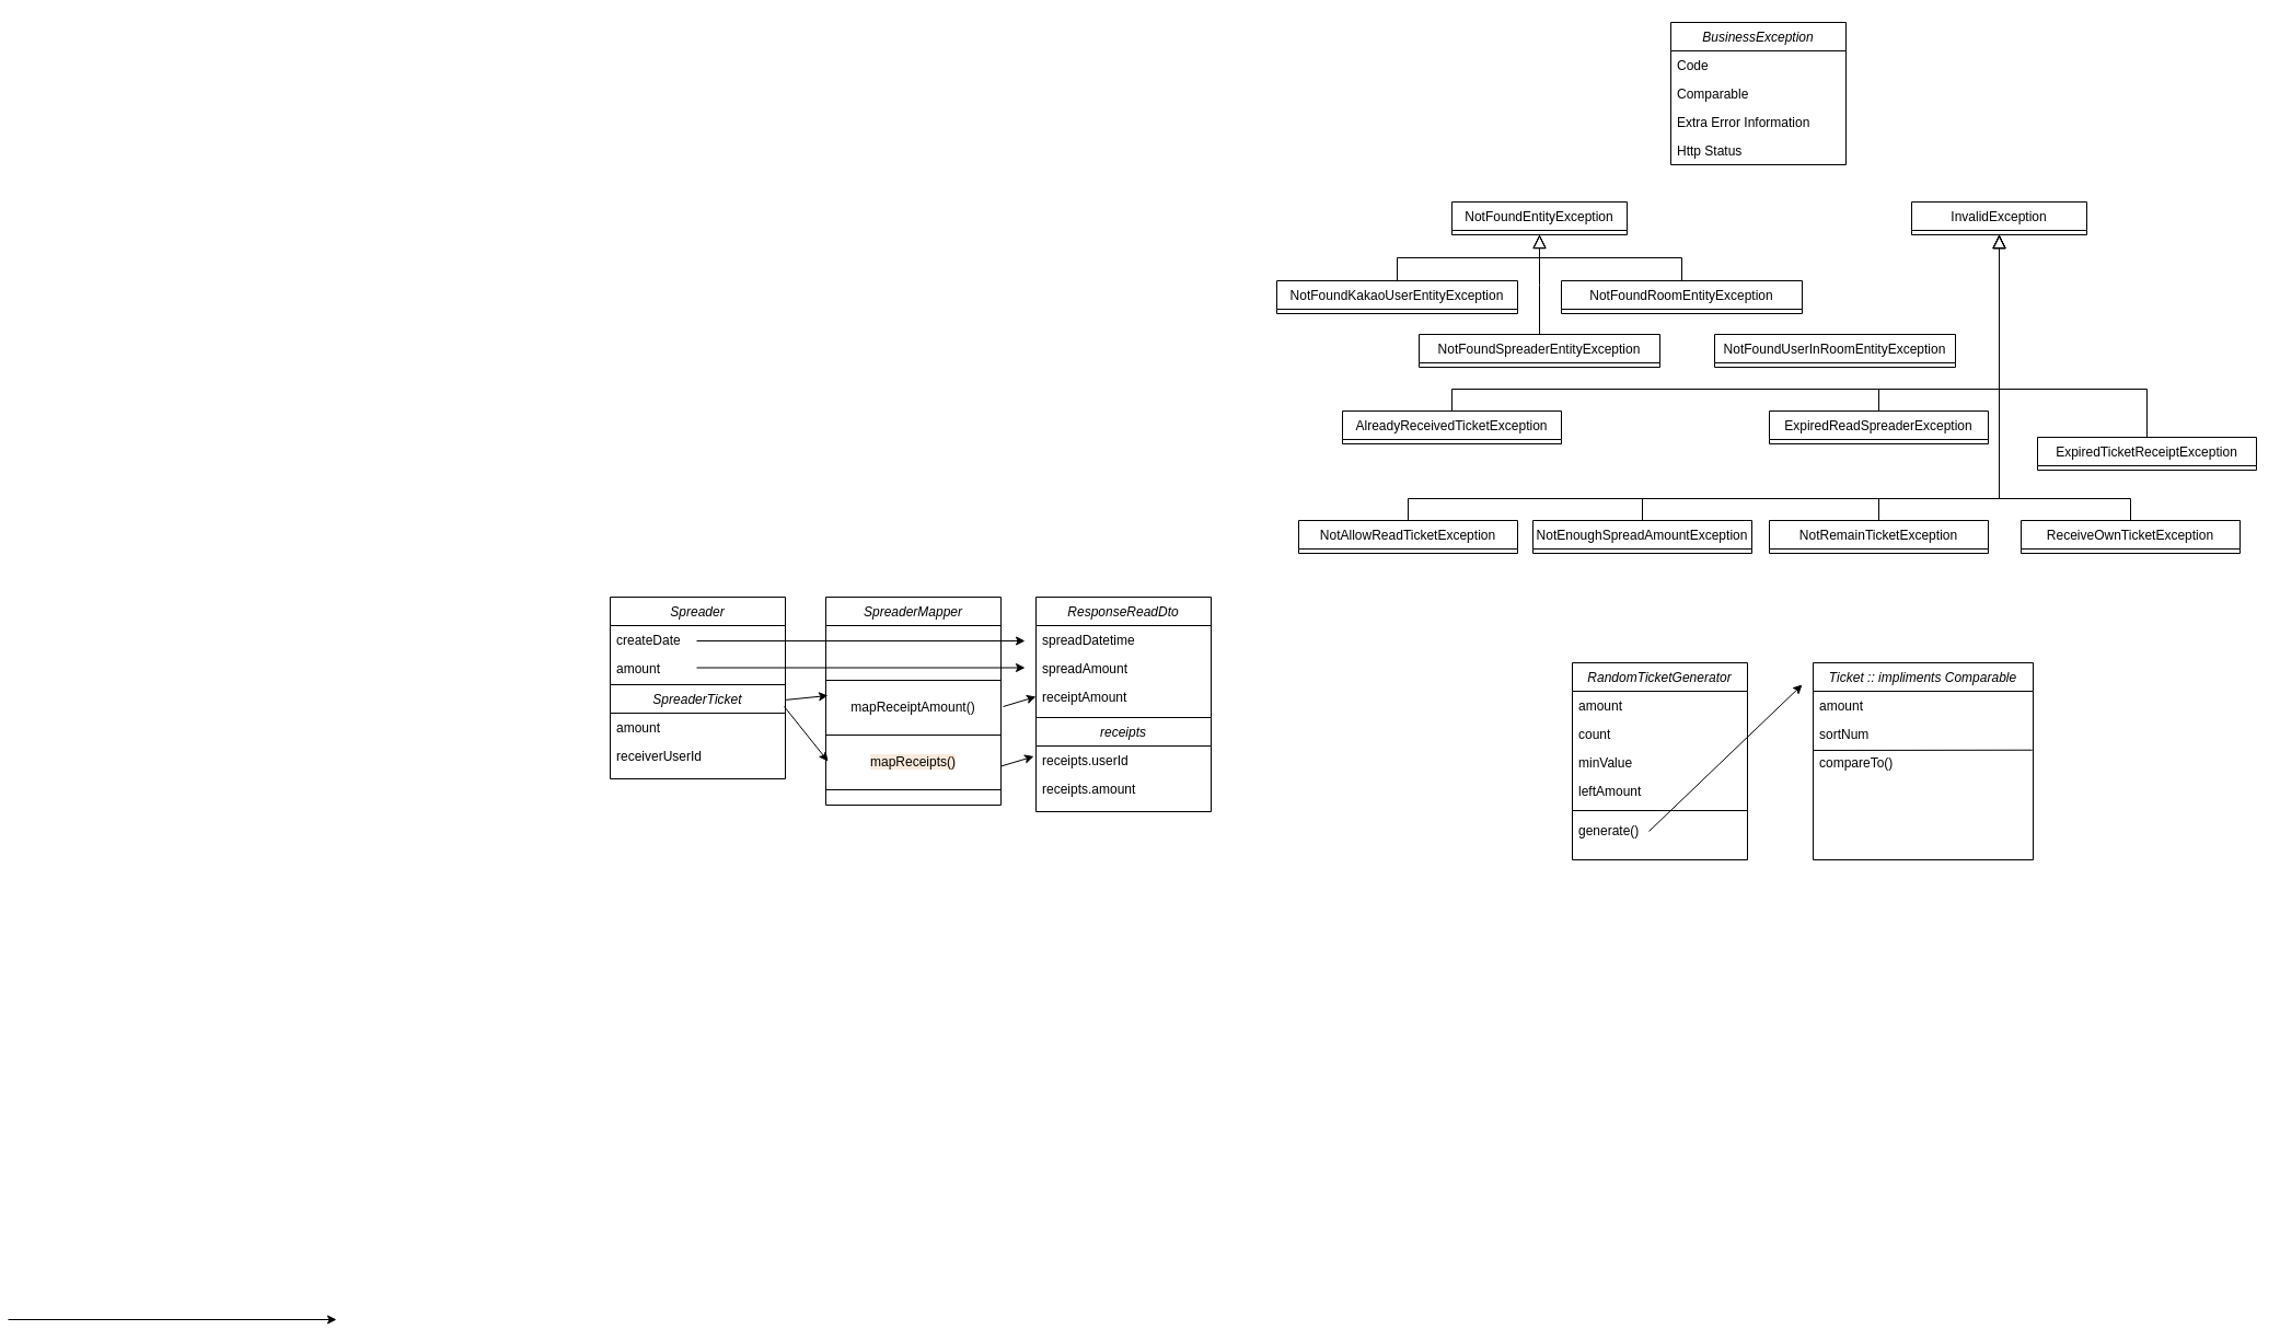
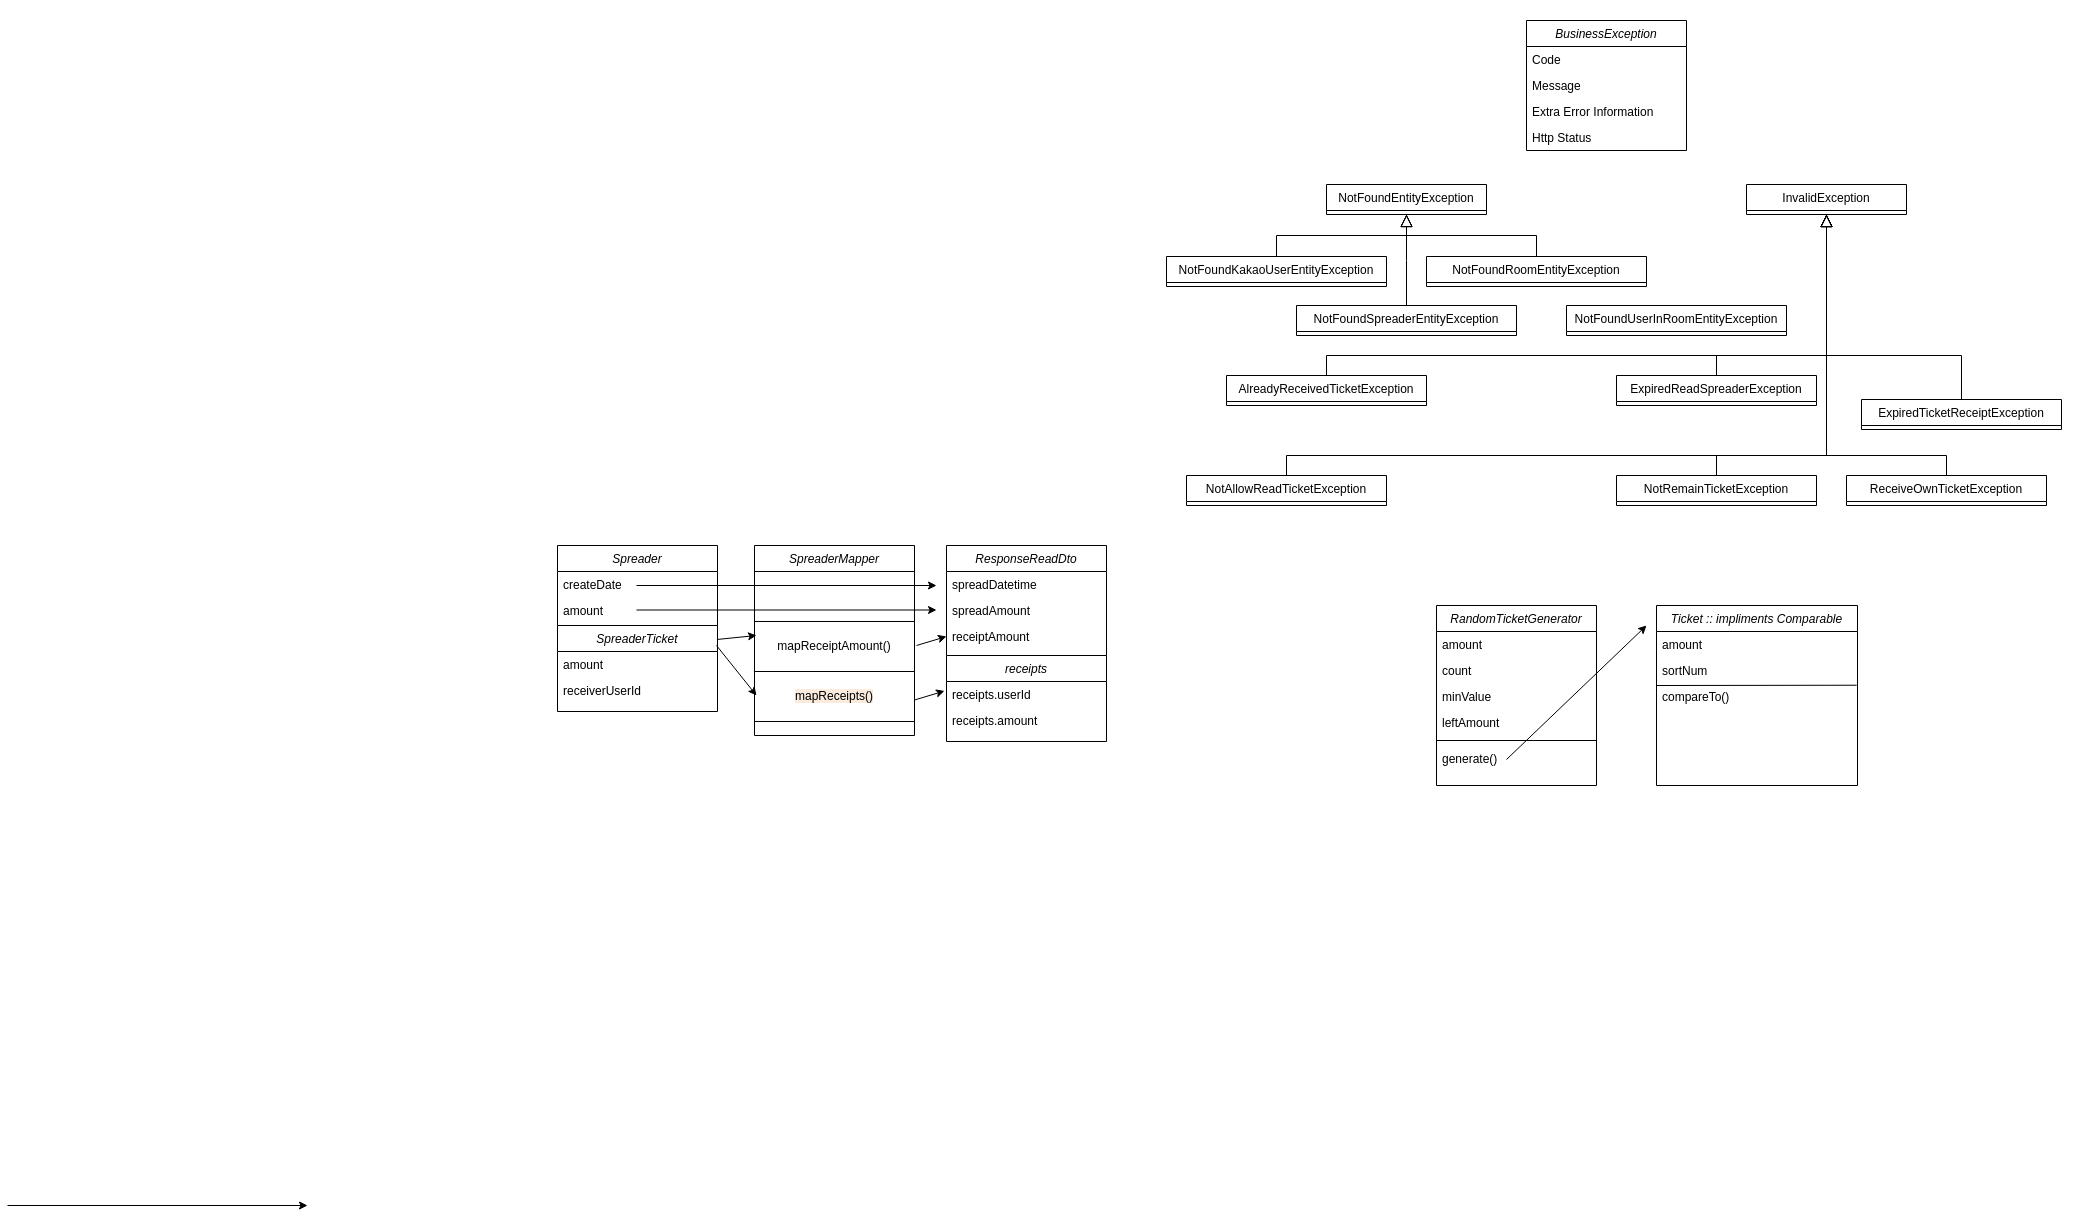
- <mxCell id="40" value="Comparable" style="text;align=left;verticalAlign=top;spacingLeft=4;spacingRight=4;overflow=hidden;rotatable=0;points=[[0,0.5],[1,0.5]];portConstraint=eastwest;rounded=0;shadow=0;html=0;" vertex="1" parent="38"><mxGeometry y="52" width="160" height="26" as="geometry" /></mxCell>
+ <mxCell id="40" value="Message" style="text;align=left;verticalAlign=top;spacingLeft=4;spacingRight=4;overflow=hidden;rotatable=0;points=[[0,0.5],[1,0.5]];portConstraint=eastwest;rounded=0;shadow=0;html=0;" vertex="1" parent="38"><mxGeometry y="52" width="160" height="26" as="geometry" /></mxCell>
- <mxCell id="34" value="" style="endArrow=block;endSize=10;endFill=0;shadow=0;strokeWidth=1;rounded=0;edgeStyle=elbowEdgeStyle;elbow=vertical;exitX=0.5;exitY=0;exitDx=0;exitDy=0;" parent="1" source="30" target="16" edge="1"><mxGeometry width="160" relative="1" as="geometry"><mxPoint x="1169" y="515" as="sourcePoint" /><mxPoint x="1289" y="215" as="targetPoint" /><Array as="points"><mxPoint x="1159" y="455" /><mxPoint x="1119" y="475" /></Array></mxGeometry></mxCell>
- <mxCell id="30" value="NotEnoughSpreadAmountException" style="swimlane;fontStyle=0;align=center;verticalAlign=top;childLayout=stackLayout;horizontal=1;startSize=26;horizontalStack=0;resizeParent=1;resizeLast=0;collapsible=1;marginBottom=0;rounded=0;shadow=0;strokeWidth=1;" parent="1" vertex="1"><mxGeometry x="863" y="475" width="200" height="30" as="geometry"><mxRectangle x="130" y="380" width="160" height="26" as="alternateBounds" /></mxGeometry></mxCell>
